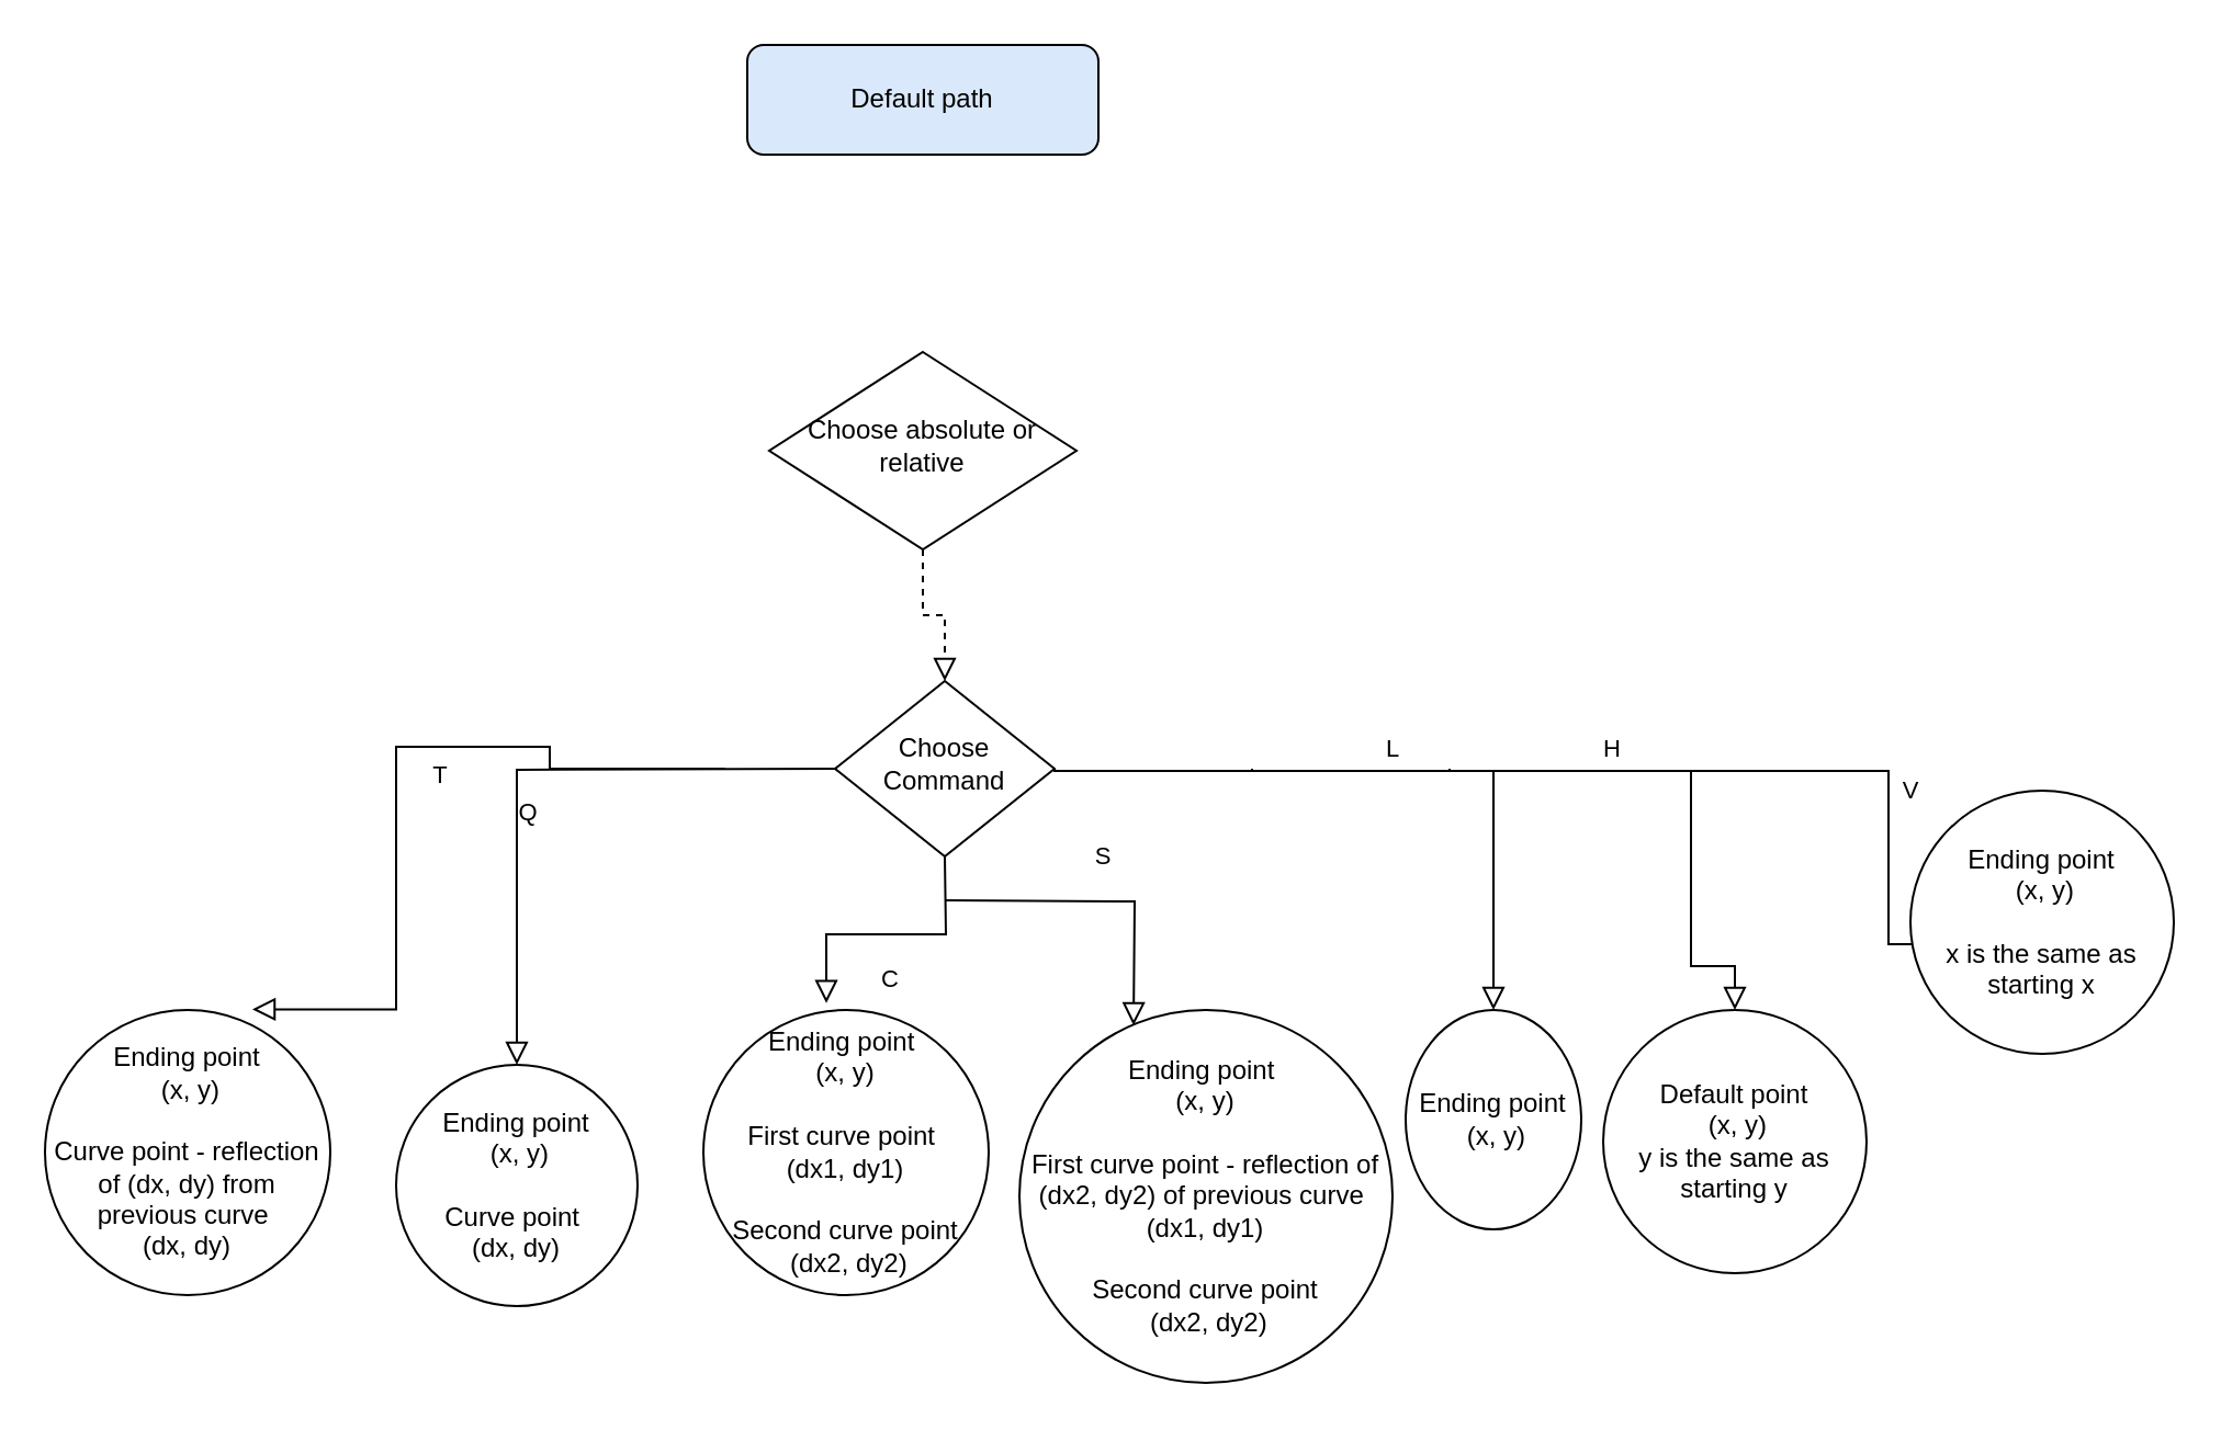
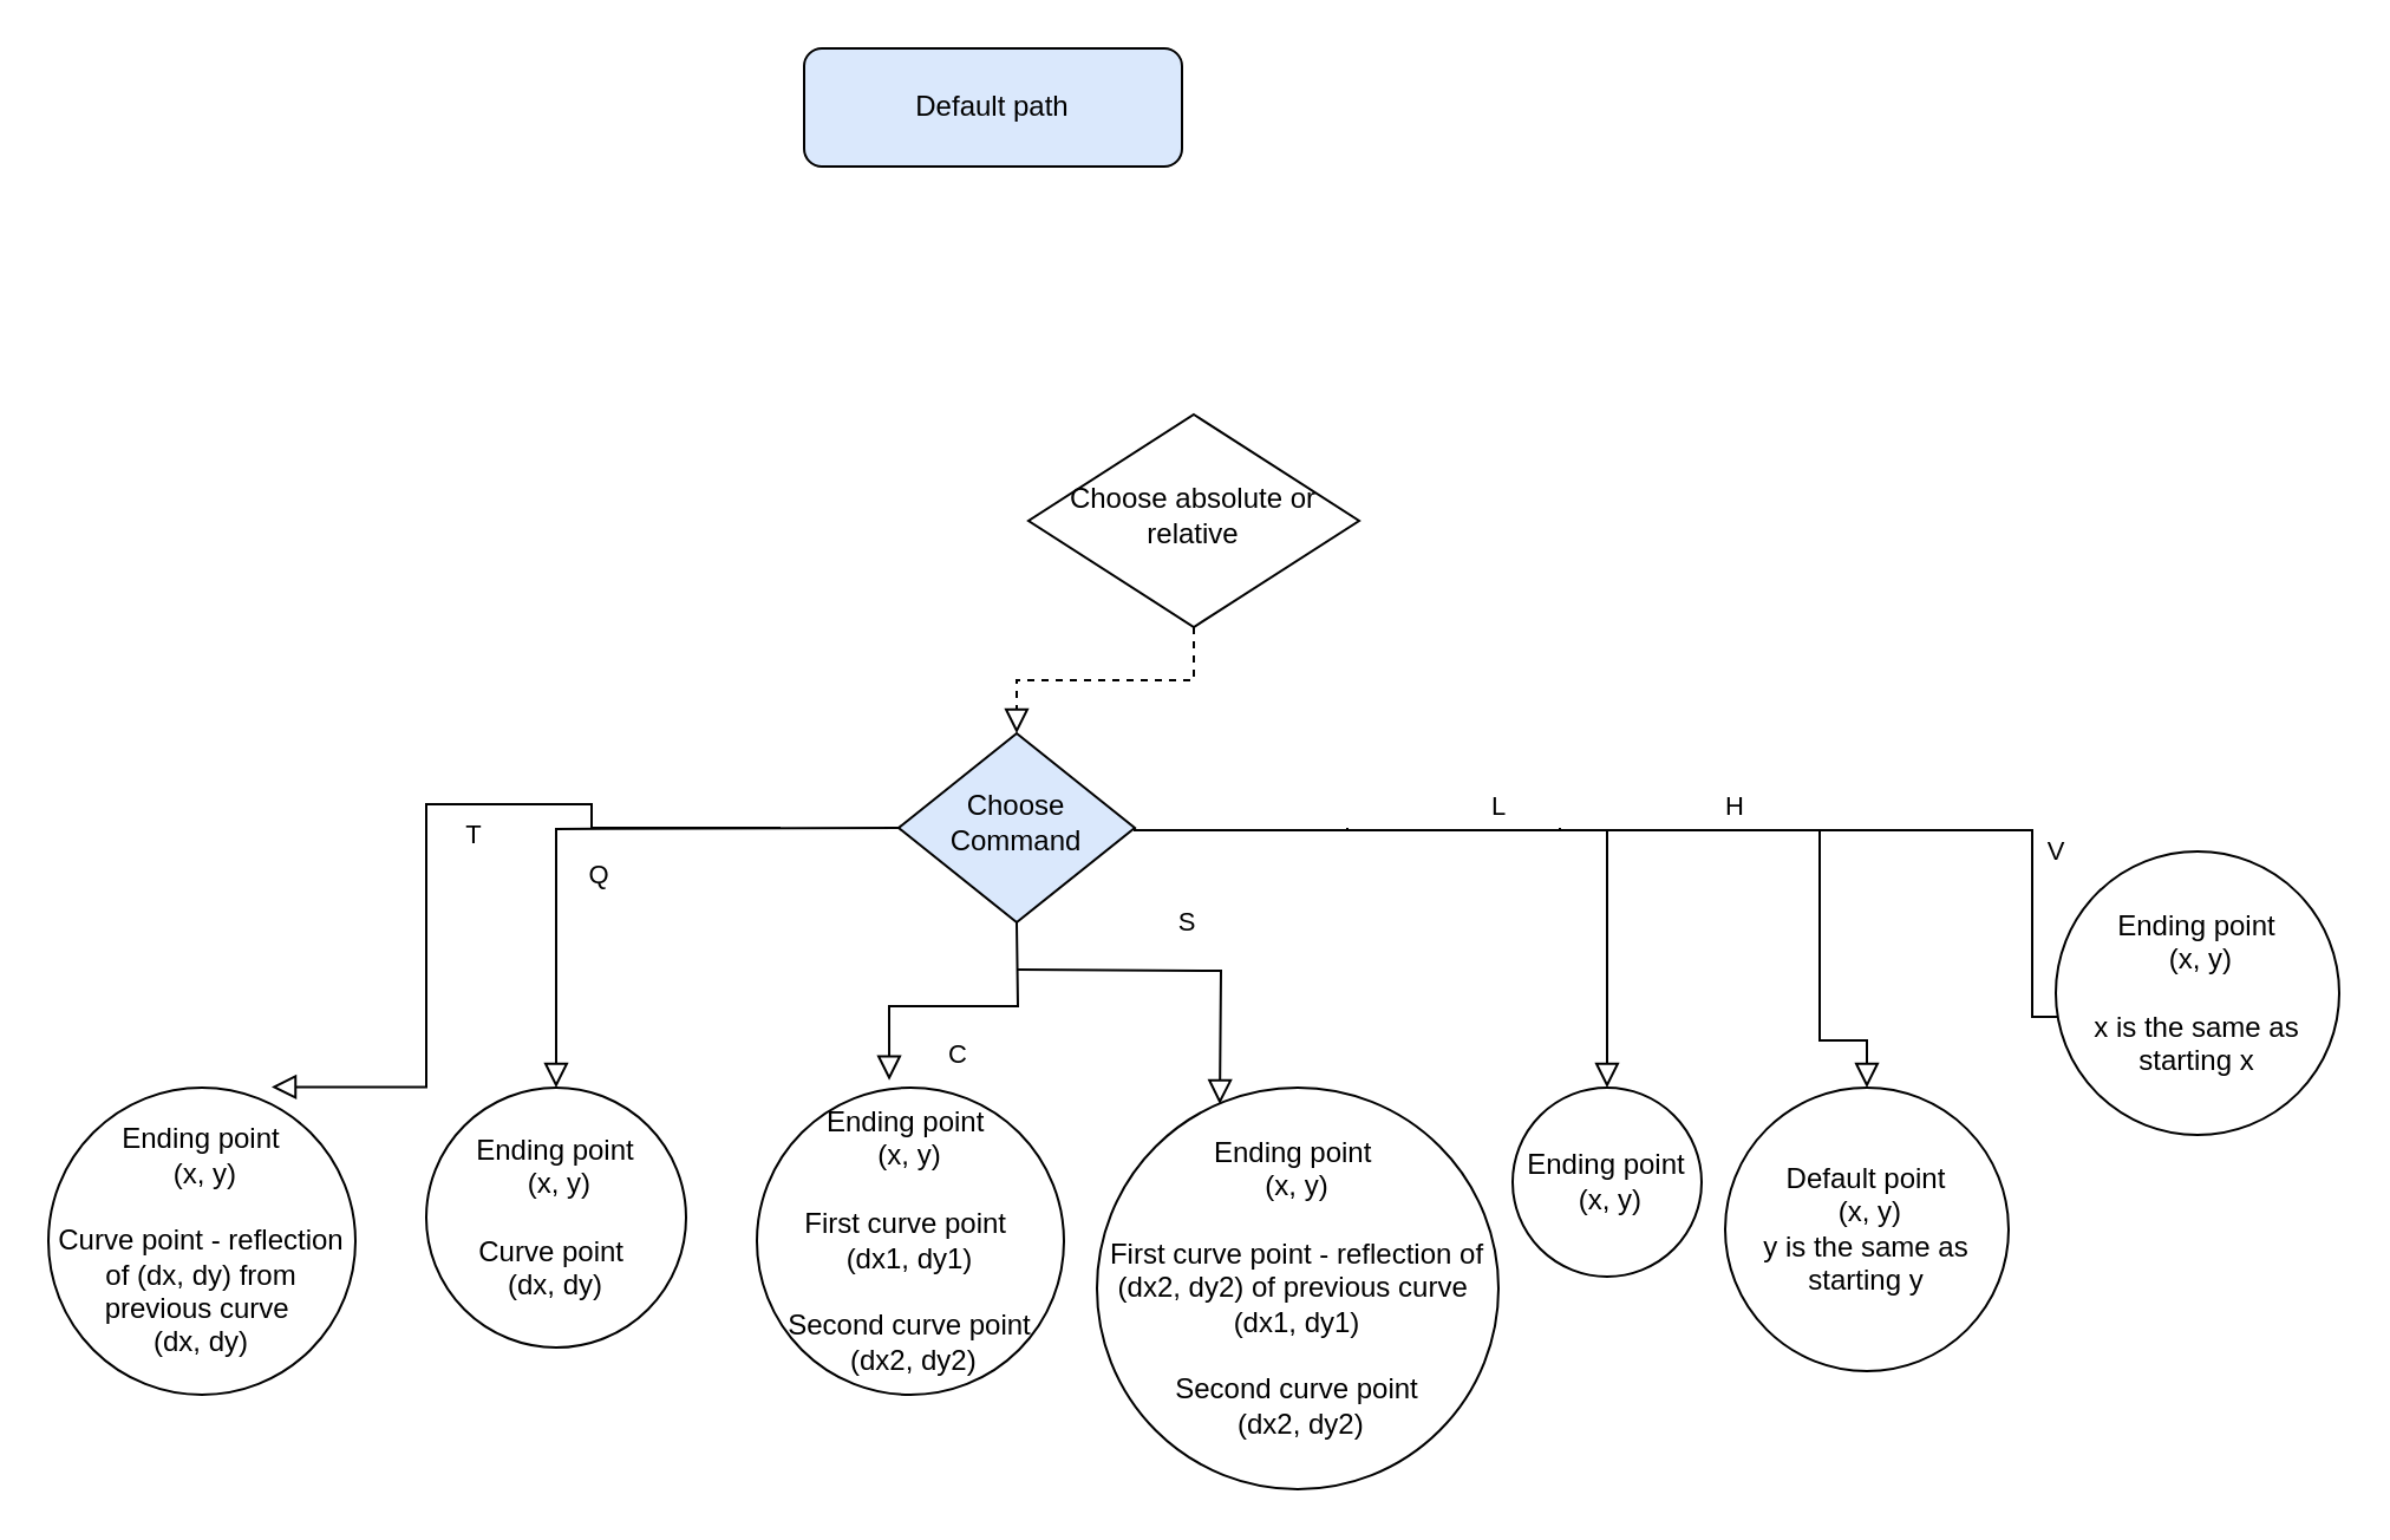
- <mxCell id="19" value="Choose absolute or relative" style="rhombus;whiteSpace=wrap;html=1;shadow=0;fontFamily=Helvetica;fontSize=12;align=center;strokeWidth=1;spacing=6;spacingTop=-4;" vertex="1" parent="1"><mxGeometry x="350" y="160" width="140" height="90" as="geometry" /></mxCell>
+ <mxCell id="19" value="Choose absolute or relative" style="rhombus;whiteSpace=wrap;html=1;shadow=0;fontFamily=Helvetica;fontSize=12;align=center;strokeWidth=1;spacing=6;spacingTop=-4;" vertex="1" parent="1"><mxGeometry x="435" y="175" width="140" height="90" as="geometry" /></mxCell>
- <mxCell id="6" value="Choose Command" style="rhombus;whiteSpace=wrap;html=1;shadow=0;fontFamily=Helvetica;fontSize=12;align=center;strokeWidth=1;spacing=6;spacingTop=-4;" parent="1" vertex="1"><mxGeometry x="380" y="310" width="100" height="80" as="geometry" /></mxCell>
+ <mxCell id="6" value="Choose Command" style="rhombus;whiteSpace=wrap;html=1;shadow=0;fontFamily=Helvetica;fontSize=12;align=center;strokeWidth=1;spacing=6;spacingTop=-4;fillColor=#dae8fc;" parent="1" vertex="1"><mxGeometry x="380" y="310" width="100" height="80" as="geometry" /></mxCell>
- <mxCell id="9" value="Ending point&lt;div&gt;&amp;nbsp;(x, y)&lt;/div&gt;" style="ellipse;whiteSpace=wrap;html=1;aspect=fixed;" vertex="1" parent="1"><mxGeometry x="640" y="460" width="80" height="100" as="geometry" /></mxCell>
+ <mxCell id="9" value="Ending point&lt;div&gt;&amp;nbsp;(x, y)&lt;/div&gt;" style="ellipse;whiteSpace=wrap;html=1;aspect=fixed;" vertex="1" parent="1"><mxGeometry x="640" y="460" width="80" height="80" as="geometry" /></mxCell>
- <mxCell id="8" value="Ending point&lt;div&gt;&amp;nbsp;(x, y)&lt;div&gt;&lt;br&gt;&lt;div&gt;Curve point&amp;nbsp;&lt;/div&gt;&lt;div&gt;(dx, dy)&lt;/div&gt;&lt;/div&gt;&lt;/div&gt;" style="ellipse;whiteSpace=wrap;html=1;aspect=fixed;" vertex="1" parent="1"><mxGeometry x="180" y="485" width="110" height="110" as="geometry" /></mxCell>
+ <mxCell id="8" value="Ending point&lt;div&gt;&amp;nbsp;(x, y)&lt;div&gt;&lt;br&gt;&lt;div&gt;Curve point&amp;nbsp;&lt;/div&gt;&lt;div&gt;(dx, dy)&lt;/div&gt;&lt;/div&gt;&lt;/div&gt;" style="ellipse;whiteSpace=wrap;html=1;aspect=fixed;" vertex="1" parent="1"><mxGeometry x="180" y="460" width="110" height="110" as="geometry" /></mxCell>
